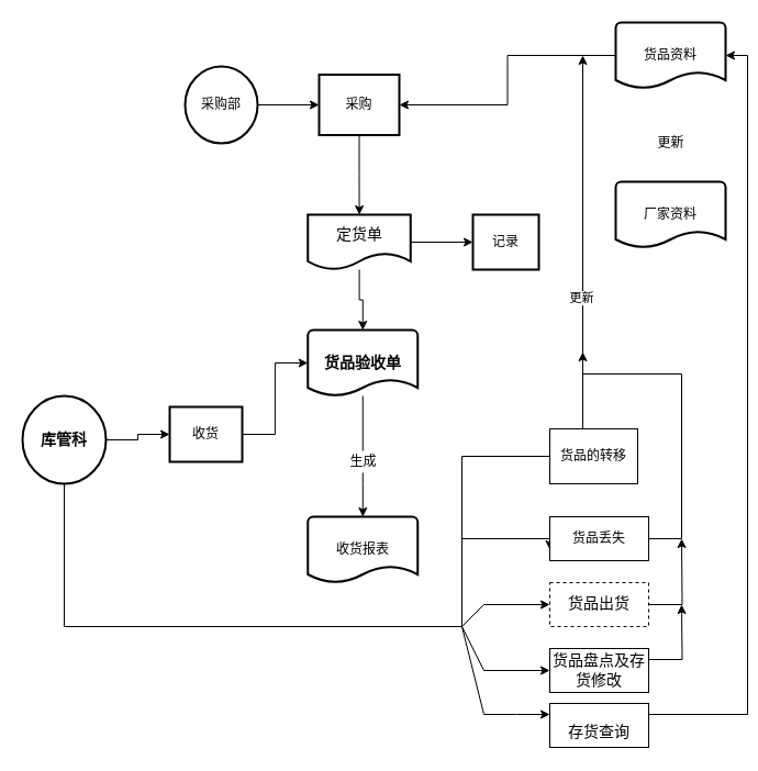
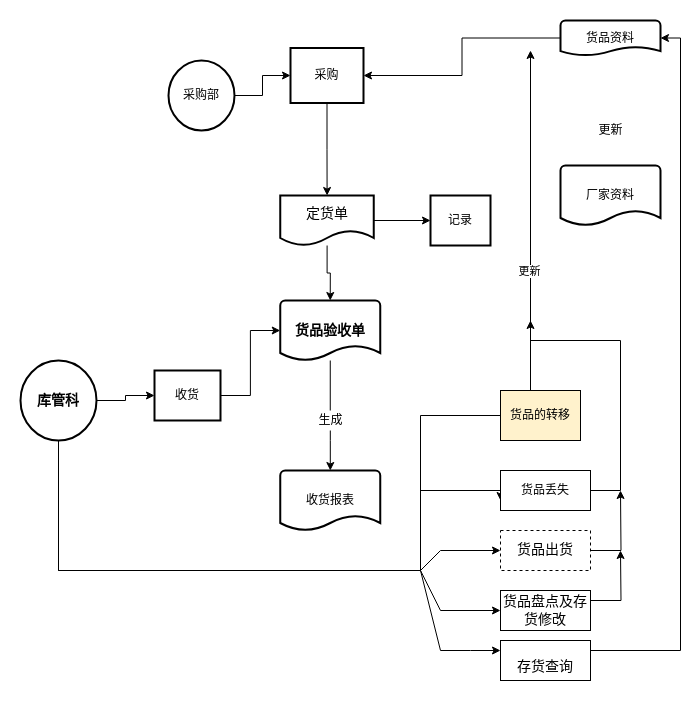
- <mxCell id="5" value="&lt;font style=&quot;vertical-align: inherit&quot;&gt;&lt;font style=&quot;vertical-align: inherit&quot;&gt;货品资料&lt;/font&gt;&lt;/font&gt;" style="strokeWidth=2;html=1;shape=mxgraph.flowchart.document2;whiteSpace=wrap;size=0.25;" vertex="1" parent="1"><mxGeometry x="560" y="20" width="100" height="60" as="geometry" /></mxCell>
+ <mxCell id="5" value="&lt;font style=&quot;vertical-align: inherit&quot;&gt;&lt;font style=&quot;vertical-align: inherit&quot;&gt;货品资料&lt;/font&gt;&lt;/font&gt;" style="strokeWidth=2;html=1;shape=mxgraph.flowchart.document2;whiteSpace=wrap;size=0.25;" vertex="1" parent="1"><mxGeometry x="560" y="20" width="100" height="35" as="geometry" /></mxCell>
- <mxCell id="14" value="&lt;font style=&quot;vertical-align: inherit&quot;&gt;&lt;font style=&quot;vertical-align: inherit&quot;&gt;采购&lt;/font&gt;&lt;/font&gt;" style="whiteSpace=wrap;html=1;strokeWidth=2;" vertex="1" parent="1"><mxGeometry x="290" y="67.5" width="73" height="55" as="geometry" /></mxCell>
+ <mxCell id="14" value="&lt;font style=&quot;vertical-align: inherit&quot;&gt;&lt;font style=&quot;vertical-align: inherit&quot;&gt;采购&lt;/font&gt;&lt;/font&gt;" style="whiteSpace=wrap;html=1;strokeWidth=2;" vertex="1" parent="1"><mxGeometry x="290" y="47.5" width="73" height="55" as="geometry" /></mxCell>
- <mxCell id="28" value="&lt;font style=&quot;vertical-align: inherit&quot;&gt;&lt;font style=&quot;vertical-align: inherit&quot;&gt;货品的转移&lt;/font&gt;&lt;/font&gt;" style="rounded=0;whiteSpace=wrap;html=1;" vertex="1" parent="1"><mxGeometry x="500" y="390" width="80" height="50" as="geometry" /></mxCell>
+ <mxCell id="28" value="&lt;font style=&quot;vertical-align: inherit&quot;&gt;&lt;font style=&quot;vertical-align: inherit&quot;&gt;货品的转移&lt;/font&gt;&lt;/font&gt;" style="rounded=0;whiteSpace=wrap;html=1;fillColor=#fff2cc;" vertex="1" parent="1"><mxGeometry x="500" y="390" width="80" height="50" as="geometry" /></mxCell>
